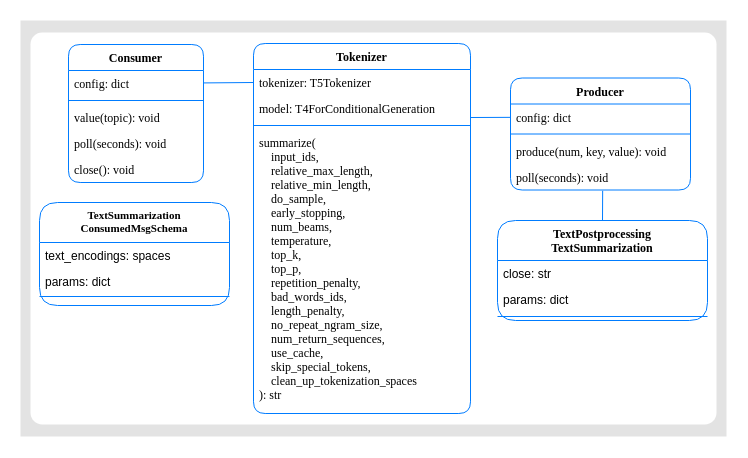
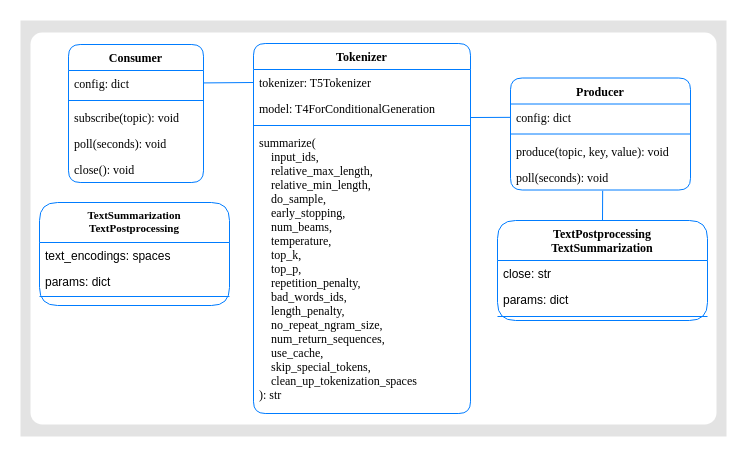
- <mxCell id="25" value="value(topic): void" style="text;strokeColor=none;fillColor=none;align=left;verticalAlign=top;spacingLeft=4;spacingRight=4;overflow=hidden;rotatable=0;points=[[0,0.5],[1,0.5]];portConstraint=eastwest;fontFamily=Ubuntu;fontSource=https%3A%2F%2Ffonts.googleapis.com%2Fcss%3Ffamily%3DUbuntu;" vertex="1" parent="22"><mxGeometry y="60" width="135" height="26" as="geometry" /></mxCell>
+ <mxCell id="25" value="subscribe(topic): void" style="text;strokeColor=none;fillColor=none;align=left;verticalAlign=top;spacingLeft=4;spacingRight=4;overflow=hidden;rotatable=0;points=[[0,0.5],[1,0.5]];portConstraint=eastwest;fontFamily=Ubuntu;fontSource=https%3A%2F%2Ffonts.googleapis.com%2Fcss%3Ffamily%3DUbuntu;" vertex="1" parent="22"><mxGeometry y="60" width="135" height="26" as="geometry" /></mxCell>
- <mxCell id="20" value="produce(num, key, value): void" style="text;strokeColor=none;fillColor=none;align=left;verticalAlign=top;spacingLeft=4;spacingRight=4;overflow=hidden;rotatable=0;points=[[0,0.5],[1,0.5]];portConstraint=eastwest;fontFamily=Ubuntu;fontSource=https%3A%2F%2Ffonts.googleapis.com%2Fcss%3Ffamily%3DUbuntu;" vertex="1" parent="17"><mxGeometry y="60" width="180" height="26" as="geometry" /></mxCell>
+ <mxCell id="20" value="produce(topic, key, value): void" style="text;strokeColor=none;fillColor=none;align=left;verticalAlign=top;spacingLeft=4;spacingRight=4;overflow=hidden;rotatable=0;points=[[0,0.5],[1,0.5]];portConstraint=eastwest;fontFamily=Ubuntu;fontSource=https%3A%2F%2Ffonts.googleapis.com%2Fcss%3Ffamily%3DUbuntu;" vertex="1" parent="17"><mxGeometry y="60" width="180" height="26" as="geometry" /></mxCell>
- <mxCell id="13" value="TextSummarization&#10;ConsumedMsgSchema" style="swimlane;fontStyle=1;align=center;verticalAlign=top;childLayout=stackLayout;horizontal=1;startSize=40;horizontalStack=0;resizeParent=1;resizeParentMax=0;resizeLast=0;collapsible=1;marginBottom=0;rounded=1;strokeColor=#007CFF;fontFamily=Ubuntu;fontSource=https%3A%2F%2Ffonts.googleapis.com%2Fcss%3Ffamily%3DUbuntu;fontSize=11;" vertex="1" parent="1"><mxGeometry x="39" y="202" width="190" height="103" as="geometry" /></mxCell>
+ <mxCell id="13" value="TextSummarization&#10;TextPostprocessing" style="swimlane;fontStyle=1;align=center;verticalAlign=top;childLayout=stackLayout;horizontal=1;startSize=40;horizontalStack=0;resizeParent=1;resizeParentMax=0;resizeLast=0;collapsible=1;marginBottom=0;rounded=1;strokeColor=#007CFF;fontFamily=Ubuntu;fontSource=https%3A%2F%2Ffonts.googleapis.com%2Fcss%3Ffamily%3DUbuntu;fontSize=11;" vertex="1" parent="1"><mxGeometry x="39" y="202" width="190" height="103" as="geometry" /></mxCell>
